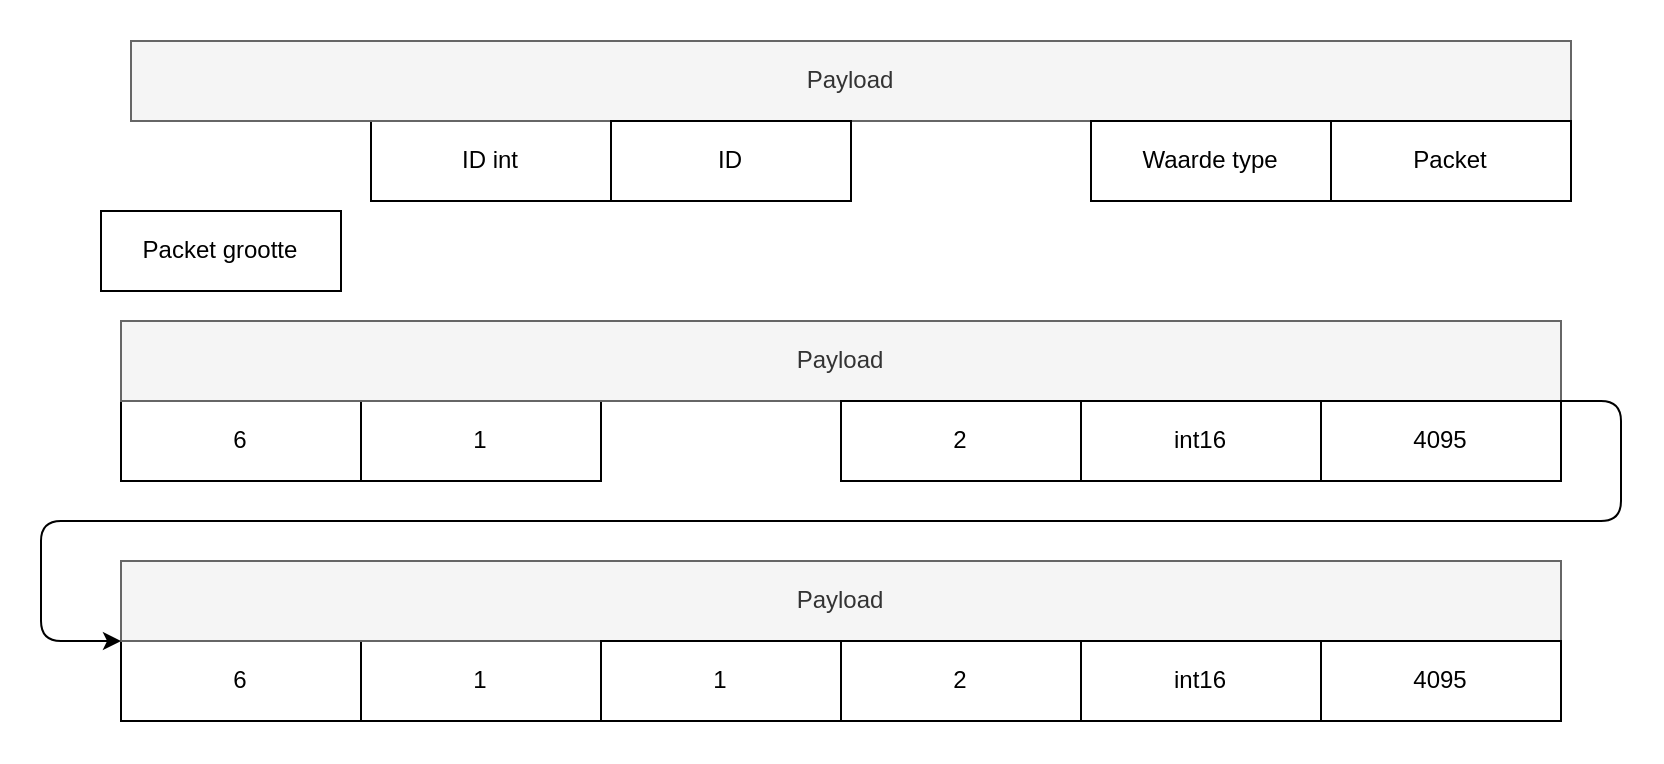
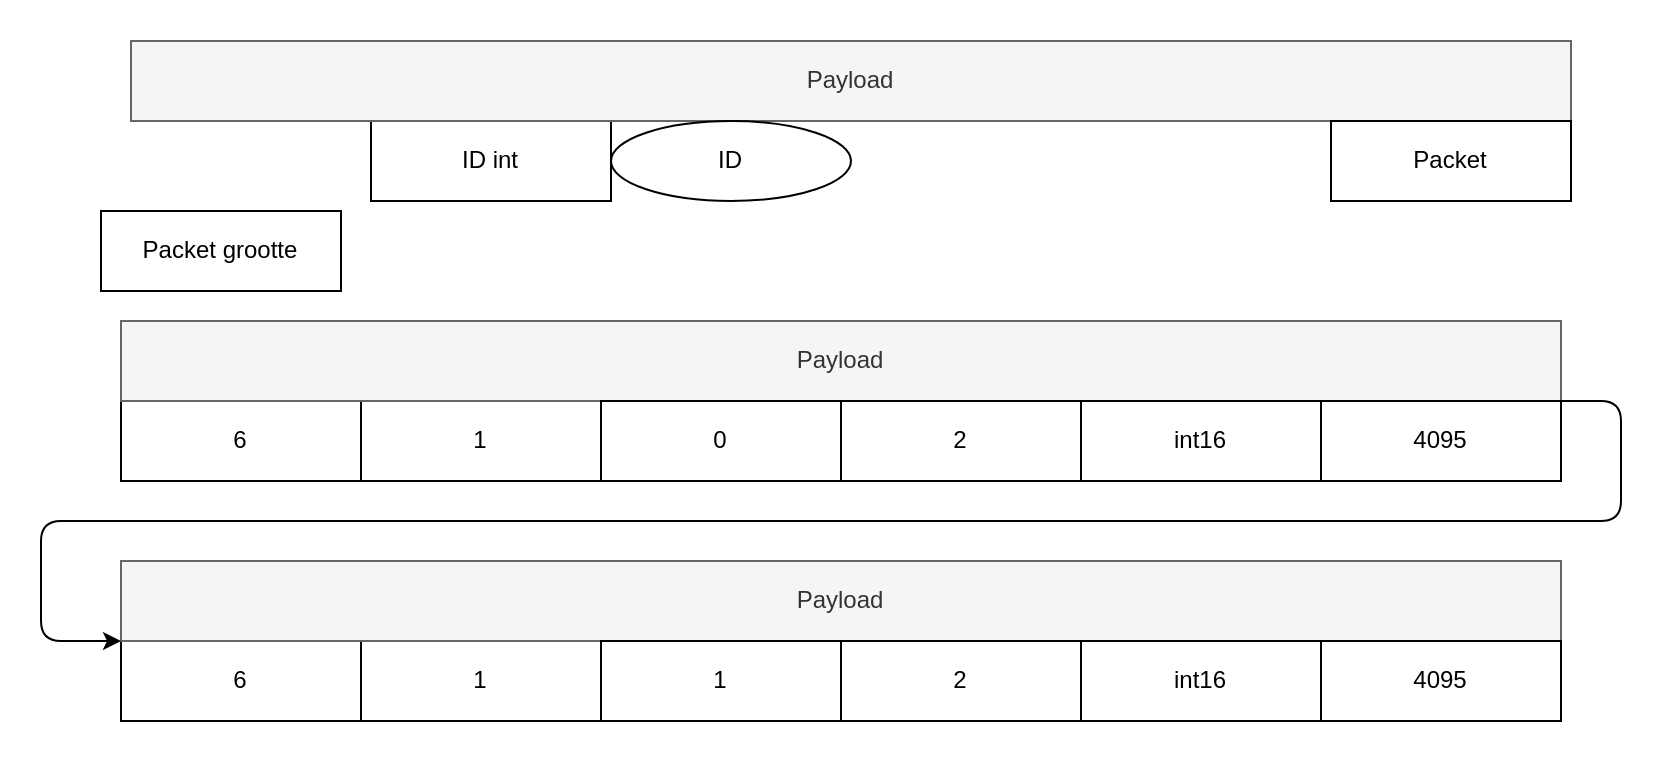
- <mxCell id="5" value="ID" style="rounded=0;whiteSpace=wrap;html=1;" vertex="1" parent="1"><mxGeometry x="305" y="60" width="120" height="40" as="geometry" /></mxCell>
+ <mxCell id="5" value="ID" style="ellipse;whiteSpace=wrap;html=1;" vertex="1" parent="1"><mxGeometry x="305" y="60" width="120" height="40" as="geometry" /></mxCell>
- <mxCell id="6" value="Waarde type" style="rounded=0;whiteSpace=wrap;html=1;" vertex="1" parent="1"><mxGeometry x="545" y="60" width="120" height="40" as="geometry" /></mxCell>
+ <mxCell id="11" value="0" style="rounded=0;whiteSpace=wrap;html=1;" vertex="1" parent="1"><mxGeometry x="300" y="200" width="120" height="40" as="geometry" /></mxCell>
